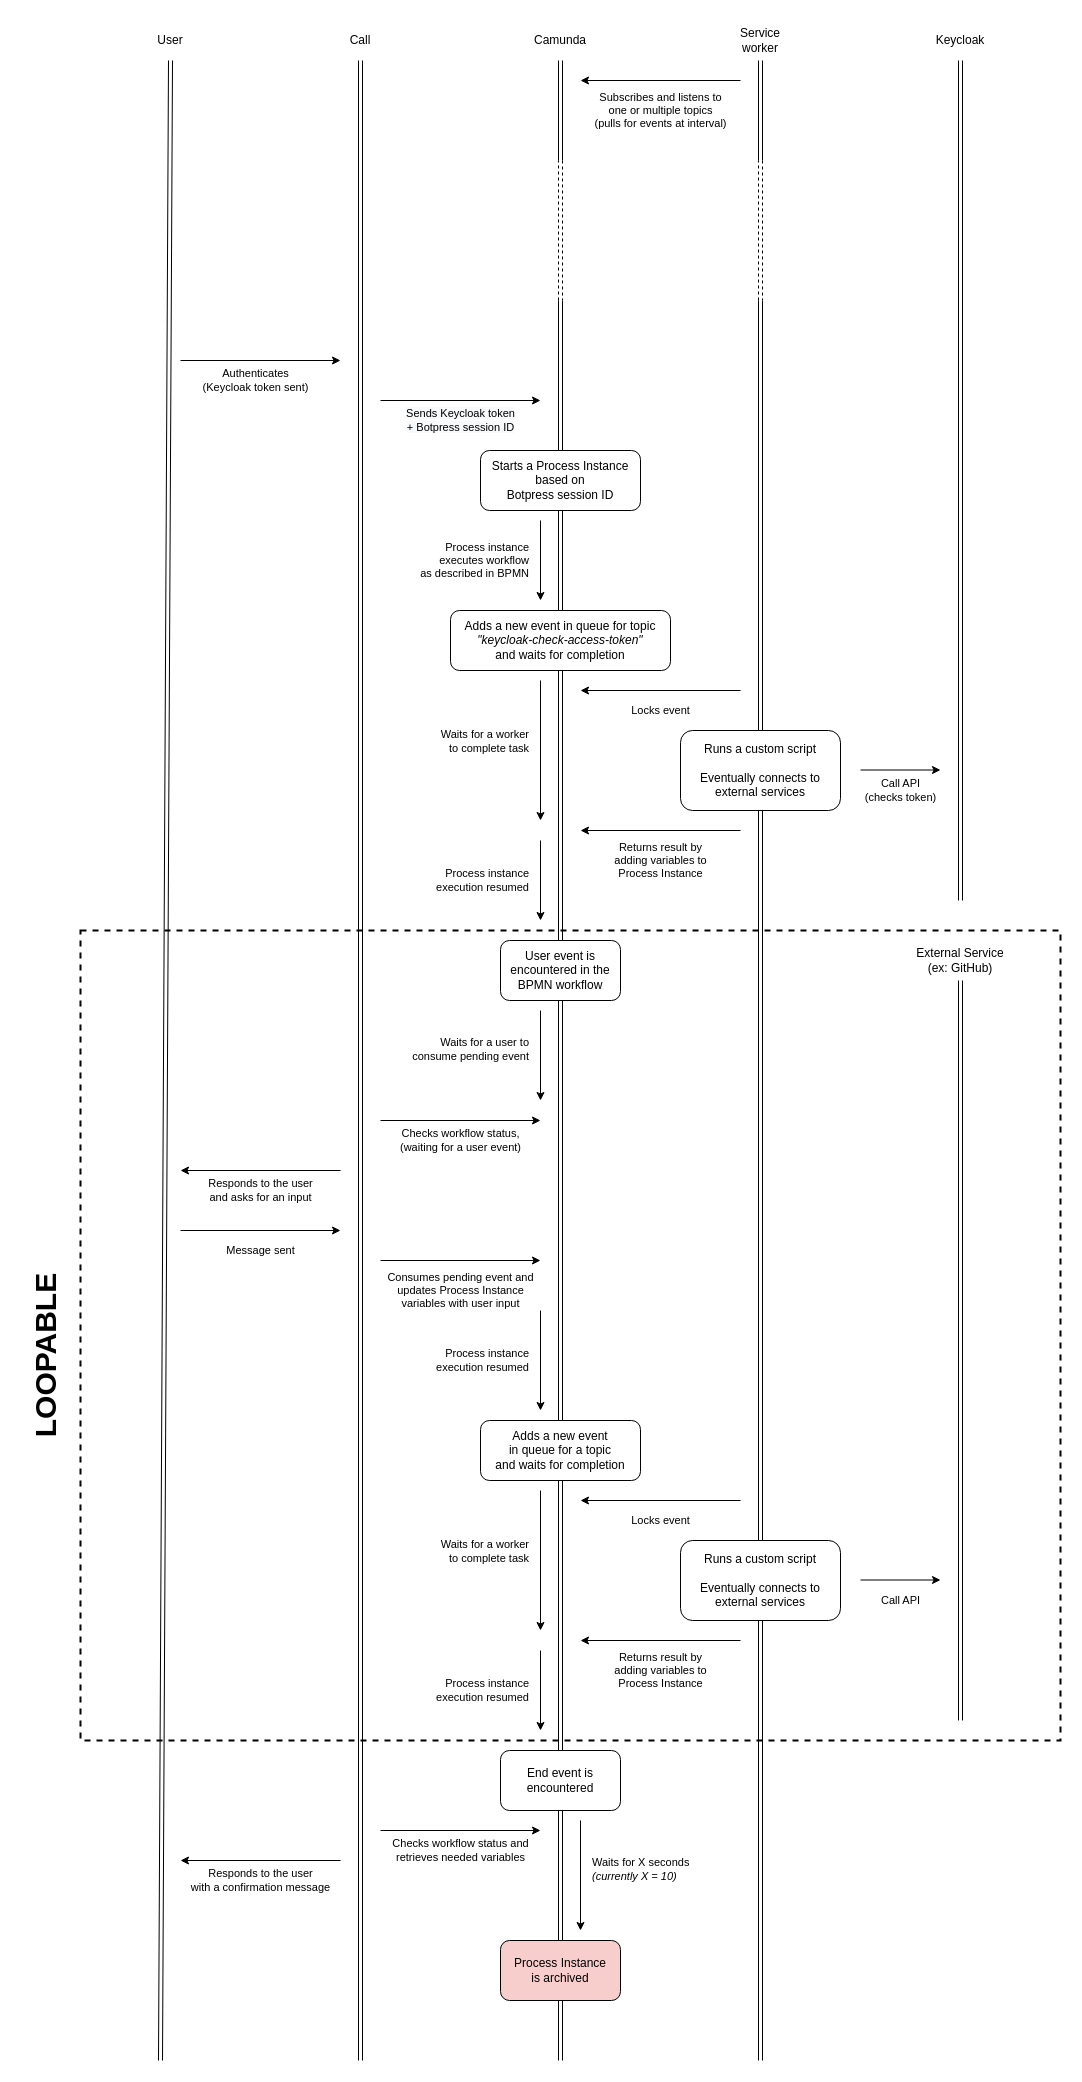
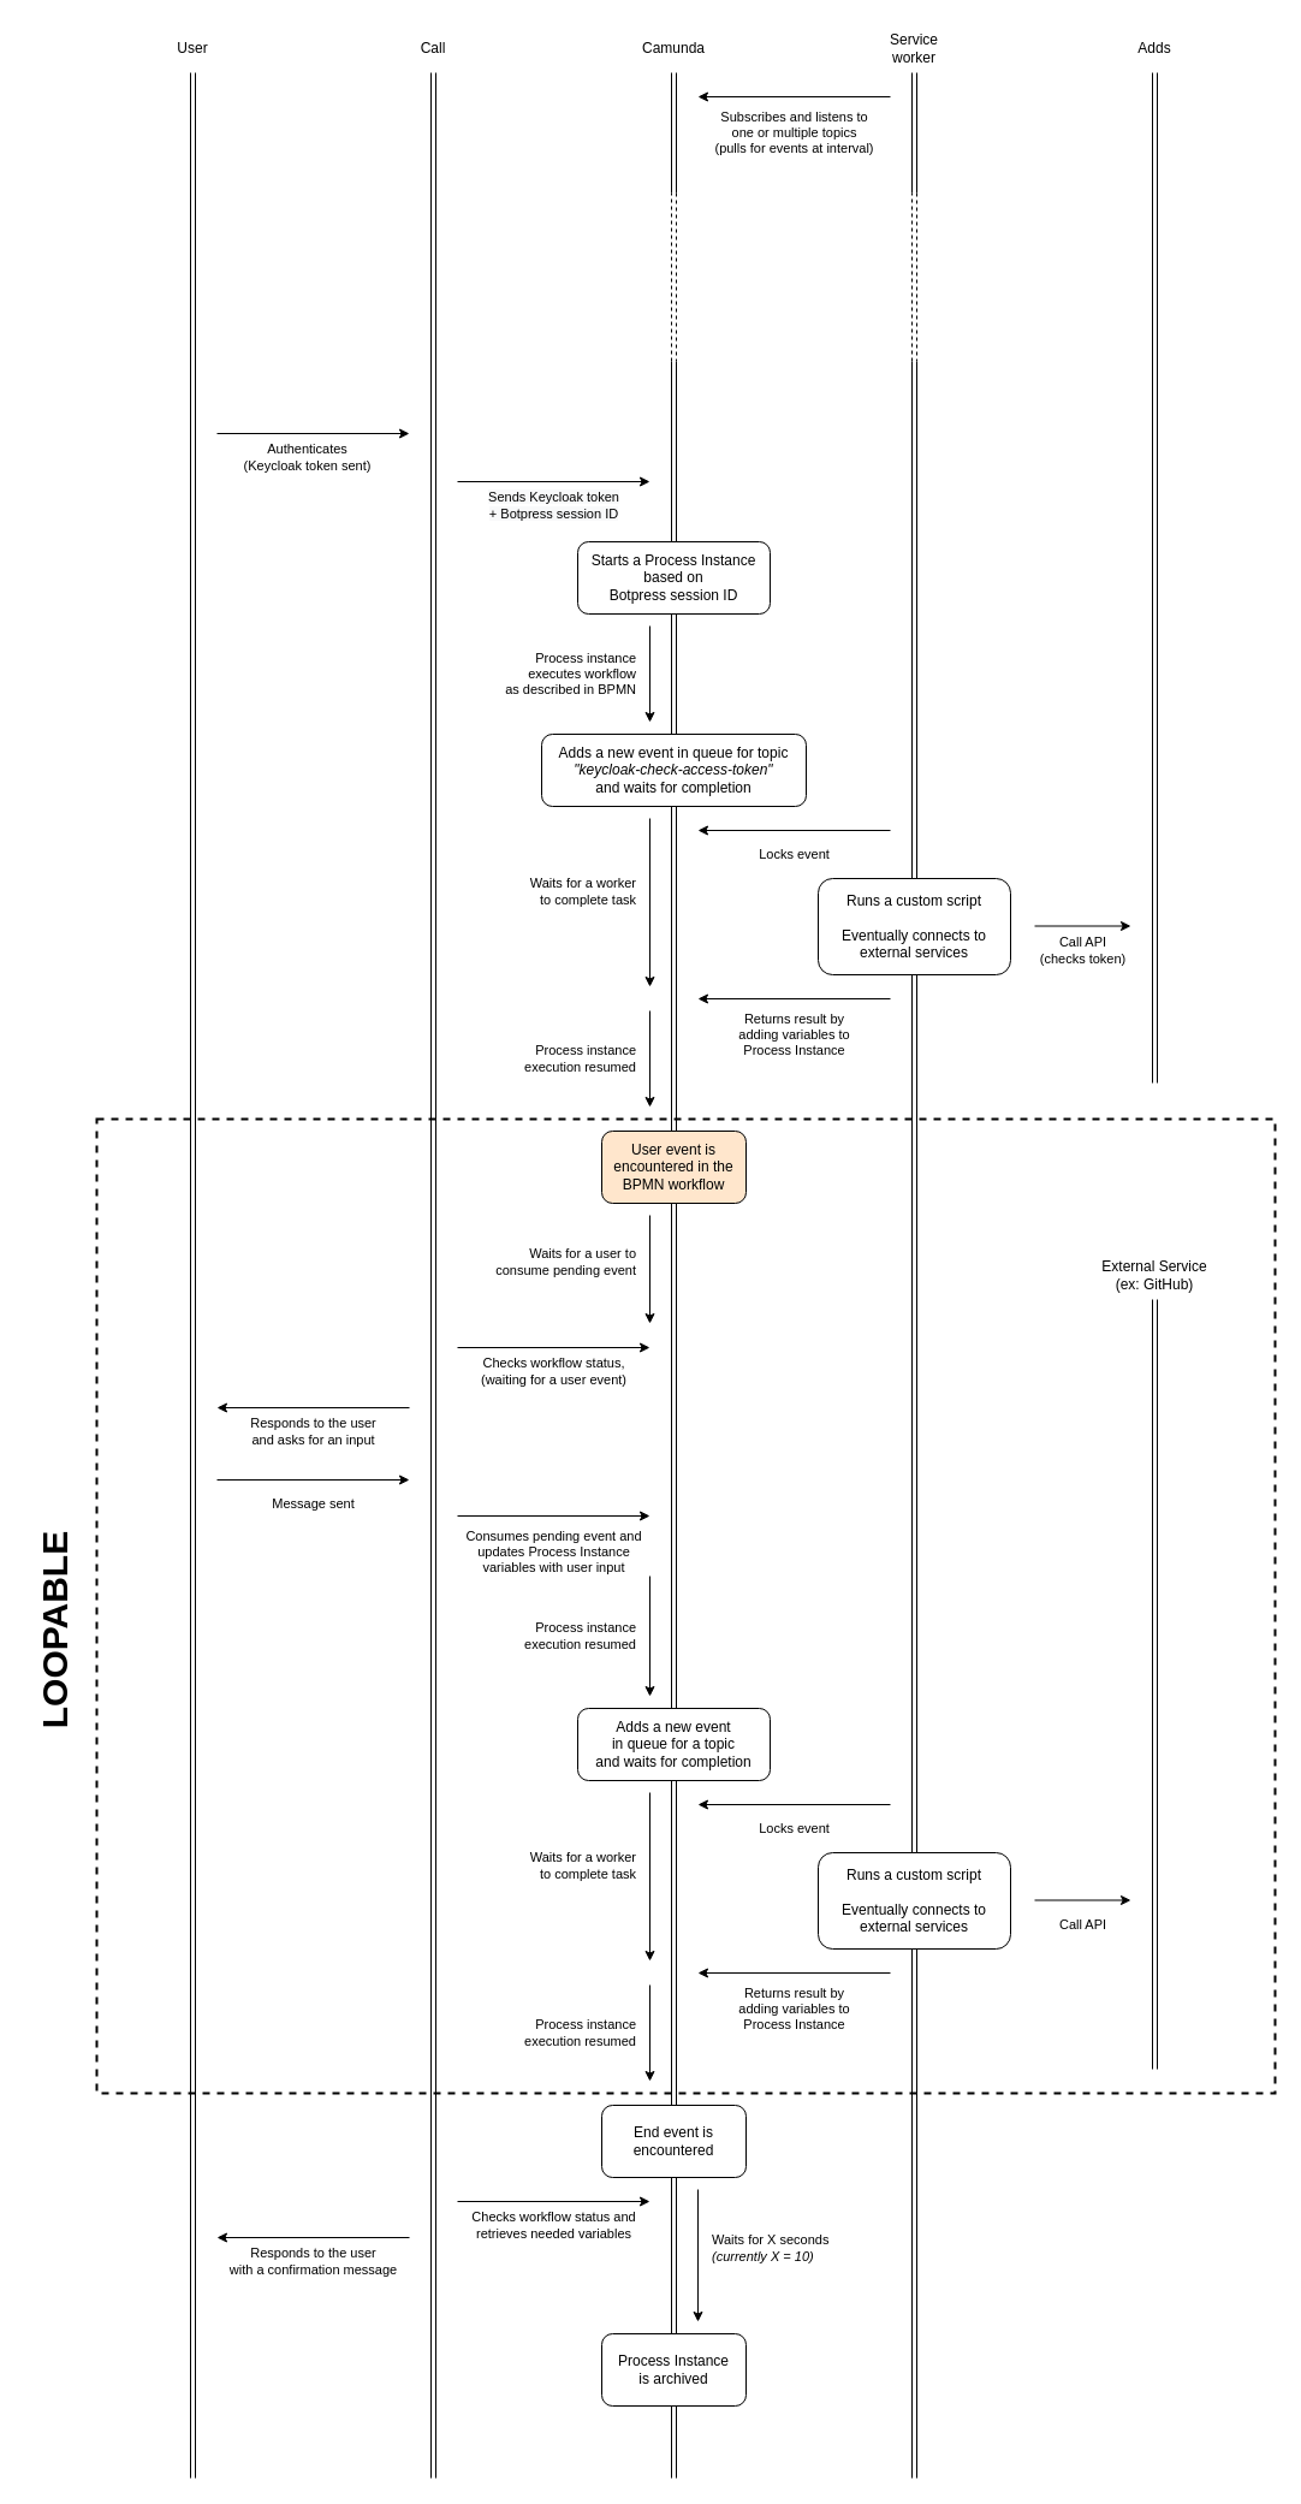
- <mxCell id="15" value="User" style="text;html=1;strokeColor=none;fillColor=none;align=center;verticalAlign=middle;whiteSpace=wrap;rounded=0;" vertex="1" parent="1"><mxGeometry x="130" y="20" width="80" height="40" as="geometry" /></mxCell>
+ <mxCell id="15" value="User" style="text;html=1;strokeColor=none;fillColor=none;align=center;verticalAlign=middle;whiteSpace=wrap;rounded=0;" vertex="1" parent="1"><mxGeometry y="20" width="80" height="40" as="geometry" x="120" /></mxCell>
- <mxCell id="8" value="Keycloak" style="text;html=1;strokeColor=none;fillColor=none;align=center;verticalAlign=middle;whiteSpace=wrap;rounded=0;" vertex="1" parent="1"><mxGeometry x="920" y="20" width="80" height="40" as="geometry" /></mxCell>
+ <mxCell id="8" value="Adds" style="text;html=1;strokeColor=none;fillColor=none;align=center;verticalAlign=middle;whiteSpace=wrap;rounded=0;" vertex="1" parent="1"><mxGeometry x="920" y="20" width="80" height="40" as="geometry" /></mxCell>
- <mxCell id="12" value="External Service&lt;br&gt;(ex: GitHub)" style="text;html=1;strokeColor=none;fillColor=none;align=center;verticalAlign=middle;whiteSpace=wrap;rounded=0;" vertex="1" parent="1"><mxGeometry x="900" y="940" width="120" height="40" as="geometry" /></mxCell>
+ <mxCell id="12" value="External Service&lt;br&gt;(ex: GitHub)" style="text;html=1;strokeColor=none;fillColor=none;align=center;verticalAlign=middle;whiteSpace=wrap;rounded=0;" vertex="1" parent="1"><mxGeometry x="900" y="1040" width="120" height="40" as="geometry" /></mxCell>
- <mxCell id="28" value="User event is encountered in the&lt;br&gt;BPMN workflow" style="rounded=1;whiteSpace=wrap;html=1;" vertex="1" parent="1"><mxGeometry x="500" y="940" width="120" height="60" as="geometry" /></mxCell>
+ <mxCell id="28" value="User event is encountered in the&lt;br&gt;BPMN workflow" style="rounded=1;whiteSpace=wrap;html=1;fillColor=#ffe6cc;" vertex="1" parent="1"><mxGeometry x="500" y="940" width="120" height="60" as="geometry" /></mxCell>
- <mxCell id="56" value="Process Instance&lt;br&gt;is archived" style="rounded=1;whiteSpace=wrap;html=1;fillColor=#f8cecc;" vertex="1" parent="1"><mxGeometry x="500" y="1940" width="120" height="60" as="geometry" /></mxCell>
+ <mxCell id="56" value="Process Instance&lt;br&gt;is archived" style="rounded=1;whiteSpace=wrap;html=1;" vertex="1" parent="1"><mxGeometry x="500" y="1940" width="120" height="60" as="geometry" /></mxCell>
